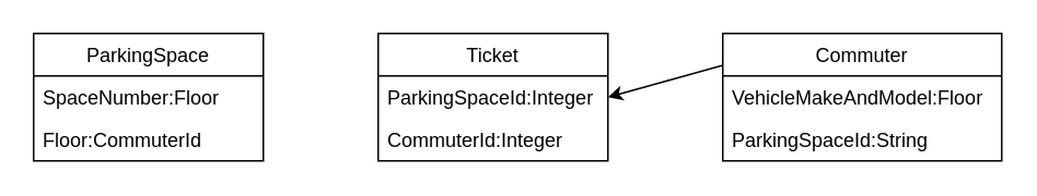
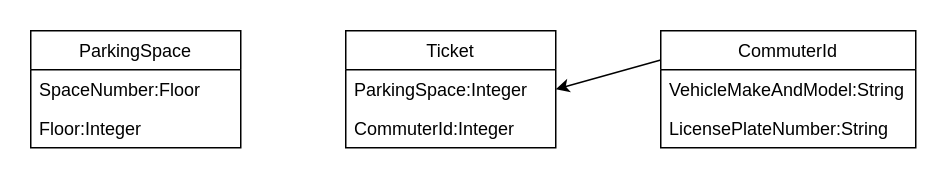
- <mxCell id="8" value="Commuter" style="swimlane;fontStyle=0;childLayout=stackLayout;horizontal=1;startSize=26;fillColor=none;horizontalStack=0;resizeParent=1;resizeParentMax=0;resizeLast=0;collapsible=1;marginBottom=0;" parent="1" vertex="1"><mxGeometry x="440" y="20" width="170" height="78" as="geometry" /></mxCell>
+ <mxCell id="8" value="CommuterId" style="swimlane;fontStyle=0;childLayout=stackLayout;horizontal=1;startSize=26;fillColor=none;horizontalStack=0;resizeParent=1;resizeParentMax=0;resizeLast=0;collapsible=1;marginBottom=0;" parent="1" vertex="1"><mxGeometry x="440" y="20" width="170" height="78" as="geometry" /></mxCell>
- <mxCell id="6" value="ParkingSpaceId:Integer" style="text;strokeColor=none;fillColor=none;align=left;verticalAlign=top;spacingLeft=4;spacingRight=4;overflow=hidden;rotatable=0;points=[[0,0.5],[1,0.5]];portConstraint=eastwest;" parent="5" vertex="1"><mxGeometry y="26" width="140" height="26" as="geometry" /></mxCell>
+ <mxCell id="6" value="ParkingSpace:Integer" style="text;strokeColor=none;fillColor=none;align=left;verticalAlign=top;spacingLeft=4;spacingRight=4;overflow=hidden;rotatable=0;points=[[0,0.5],[1,0.5]];portConstraint=eastwest;" parent="5" vertex="1"><mxGeometry y="26" width="140" height="26" as="geometry" /></mxCell>
- <mxCell id="9" value="VehicleMakeAndModel:Floor" style="text;strokeColor=none;fillColor=none;align=left;verticalAlign=top;spacingLeft=4;spacingRight=4;overflow=hidden;rotatable=0;points=[[0,0.5],[1,0.5]];portConstraint=eastwest;" parent="8" vertex="1"><mxGeometry y="26" width="170" height="26" as="geometry" /></mxCell>
+ <mxCell id="9" value="VehicleMakeAndModel:String" style="text;strokeColor=none;fillColor=none;align=left;verticalAlign=top;spacingLeft=4;spacingRight=4;overflow=hidden;rotatable=0;points=[[0,0.5],[1,0.5]];portConstraint=eastwest;" parent="8" vertex="1"><mxGeometry y="26" width="170" height="26" as="geometry" /></mxCell>
- <mxCell id="4" value="Floor:CommuterId" style="text;strokeColor=none;fillColor=none;align=left;verticalAlign=top;spacingLeft=4;spacingRight=4;overflow=hidden;rotatable=0;points=[[0,0.5],[1,0.5]];portConstraint=eastwest;" parent="2" vertex="1"><mxGeometry y="52" width="140" height="26" as="geometry" /></mxCell>
+ <mxCell id="4" value="Floor:Integer" style="text;strokeColor=none;fillColor=none;align=left;verticalAlign=top;spacingLeft=4;spacingRight=4;overflow=hidden;rotatable=0;points=[[0,0.5],[1,0.5]];portConstraint=eastwest;" parent="2" vertex="1"><mxGeometry y="52" width="140" height="26" as="geometry" /></mxCell>
- <mxCell id="10" value="ParkingSpaceId:String" style="text;strokeColor=none;fillColor=none;align=left;verticalAlign=top;spacingLeft=4;spacingRight=4;overflow=hidden;rotatable=0;points=[[0,0.5],[1,0.5]];portConstraint=eastwest;" vertex="1" parent="8"><mxGeometry y="52" width="170" height="26" as="geometry" /></mxCell>
+ <mxCell id="10" value="LicensePlateNumber:String" style="text;strokeColor=none;fillColor=none;align=left;verticalAlign=top;spacingLeft=4;spacingRight=4;overflow=hidden;rotatable=0;points=[[0,0.5],[1,0.5]];portConstraint=eastwest;" vertex="1" parent="8"><mxGeometry y="52" width="170" height="26" as="geometry" /></mxCell>
